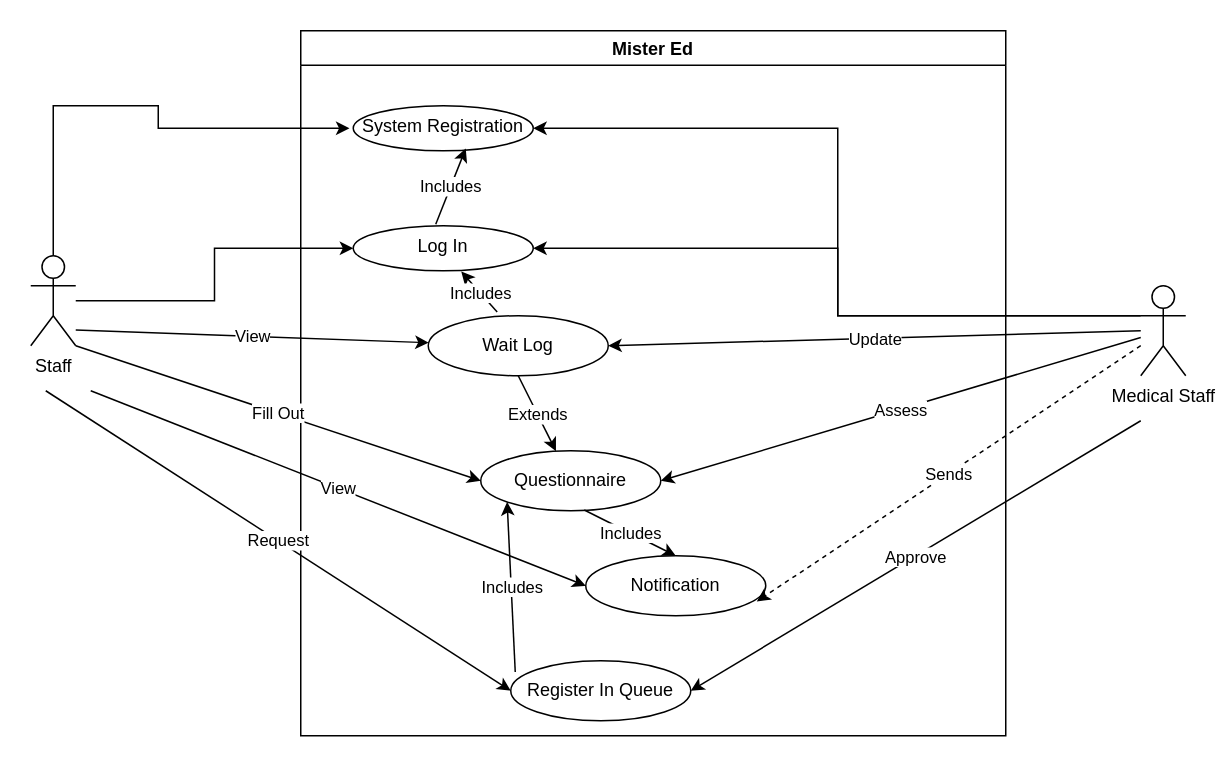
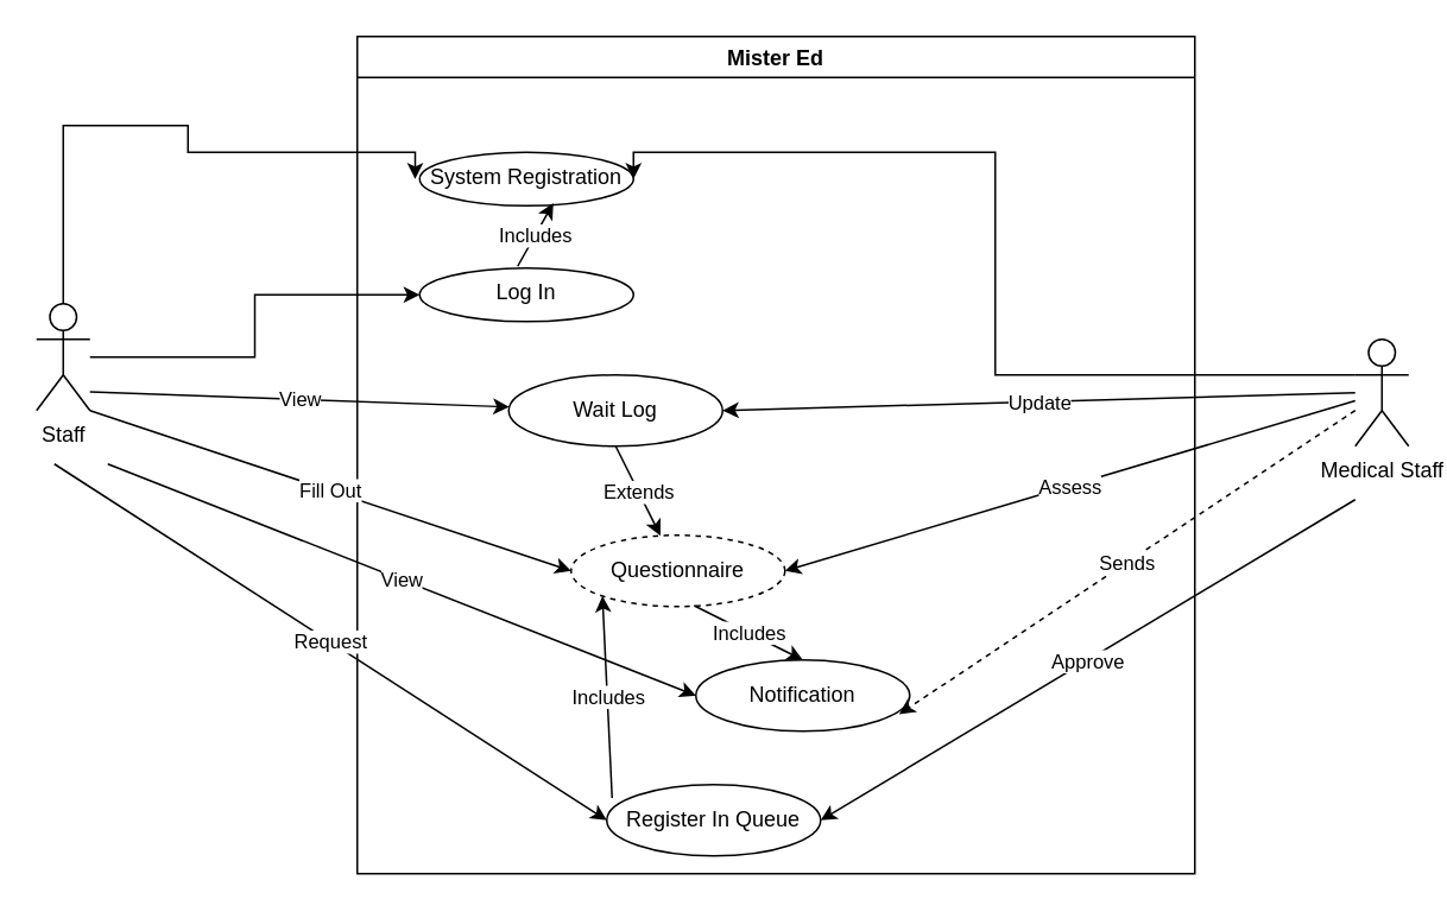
- <mxCell id="6" value="System Registration" style="ellipse;whiteSpace=wrap;html=1;verticalAlign=top;" parent="5" vertex="1"><mxGeometry x="35" y="50" width="120" height="30" as="geometry" /></mxCell>
+ <mxCell id="6" value="System Registration" style="ellipse;whiteSpace=wrap;html=1;verticalAlign=top;" parent="5" vertex="1"><mxGeometry x="35" y="65" width="120" height="30" as="geometry" /></mxCell>
- <mxCell id="23" style="edgeStyle=orthogonalEdgeStyle;rounded=0;orthogonalLoop=1;jettySize=auto;html=1;entryX=1;entryY=0.5;entryDx=0;entryDy=0;" parent="1" source="24" target="7" edge="1"><mxGeometry relative="1" as="geometry"><Array as="points"><mxPoint x="558" y="210" /><mxPoint x="558" y="165" /></Array></mxGeometry></mxCell>
- <mxCell id="11" value="" style="endArrow=classic;html=1;rounded=0;entryX=0.6;entryY=1.017;entryDx=0;entryDy=0;entryPerimeter=0;exitX=0.383;exitY=-0.062;exitDx=0;exitDy=0;exitPerimeter=0;" parent="5" source="10" target="7" edge="1"><mxGeometry relative="1" as="geometry"><mxPoint x="100" y="139" as="sourcePoint" /><mxPoint x="120" y="88.5" as="targetPoint" /></mxGeometry></mxCell>
- <mxCell id="12" value="Includes" style="edgeLabel;resizable=0;html=1;align=center;verticalAlign=middle;" parent="11" connectable="0" vertex="1"><mxGeometry relative="1" as="geometry" /></mxCell>
- <mxCell id="13" value="Questionnaire" style="ellipse;whiteSpace=wrap;html=1;" parent="5" vertex="1"><mxGeometry x="120" y="280" width="120" height="40" as="geometry" /></mxCell>
+ <mxCell id="13" value="Questionnaire" style="ellipse;whiteSpace=wrap;html=1;dashed=1;" parent="5" vertex="1"><mxGeometry x="120" y="280" width="120" height="40" as="geometry" /></mxCell>
